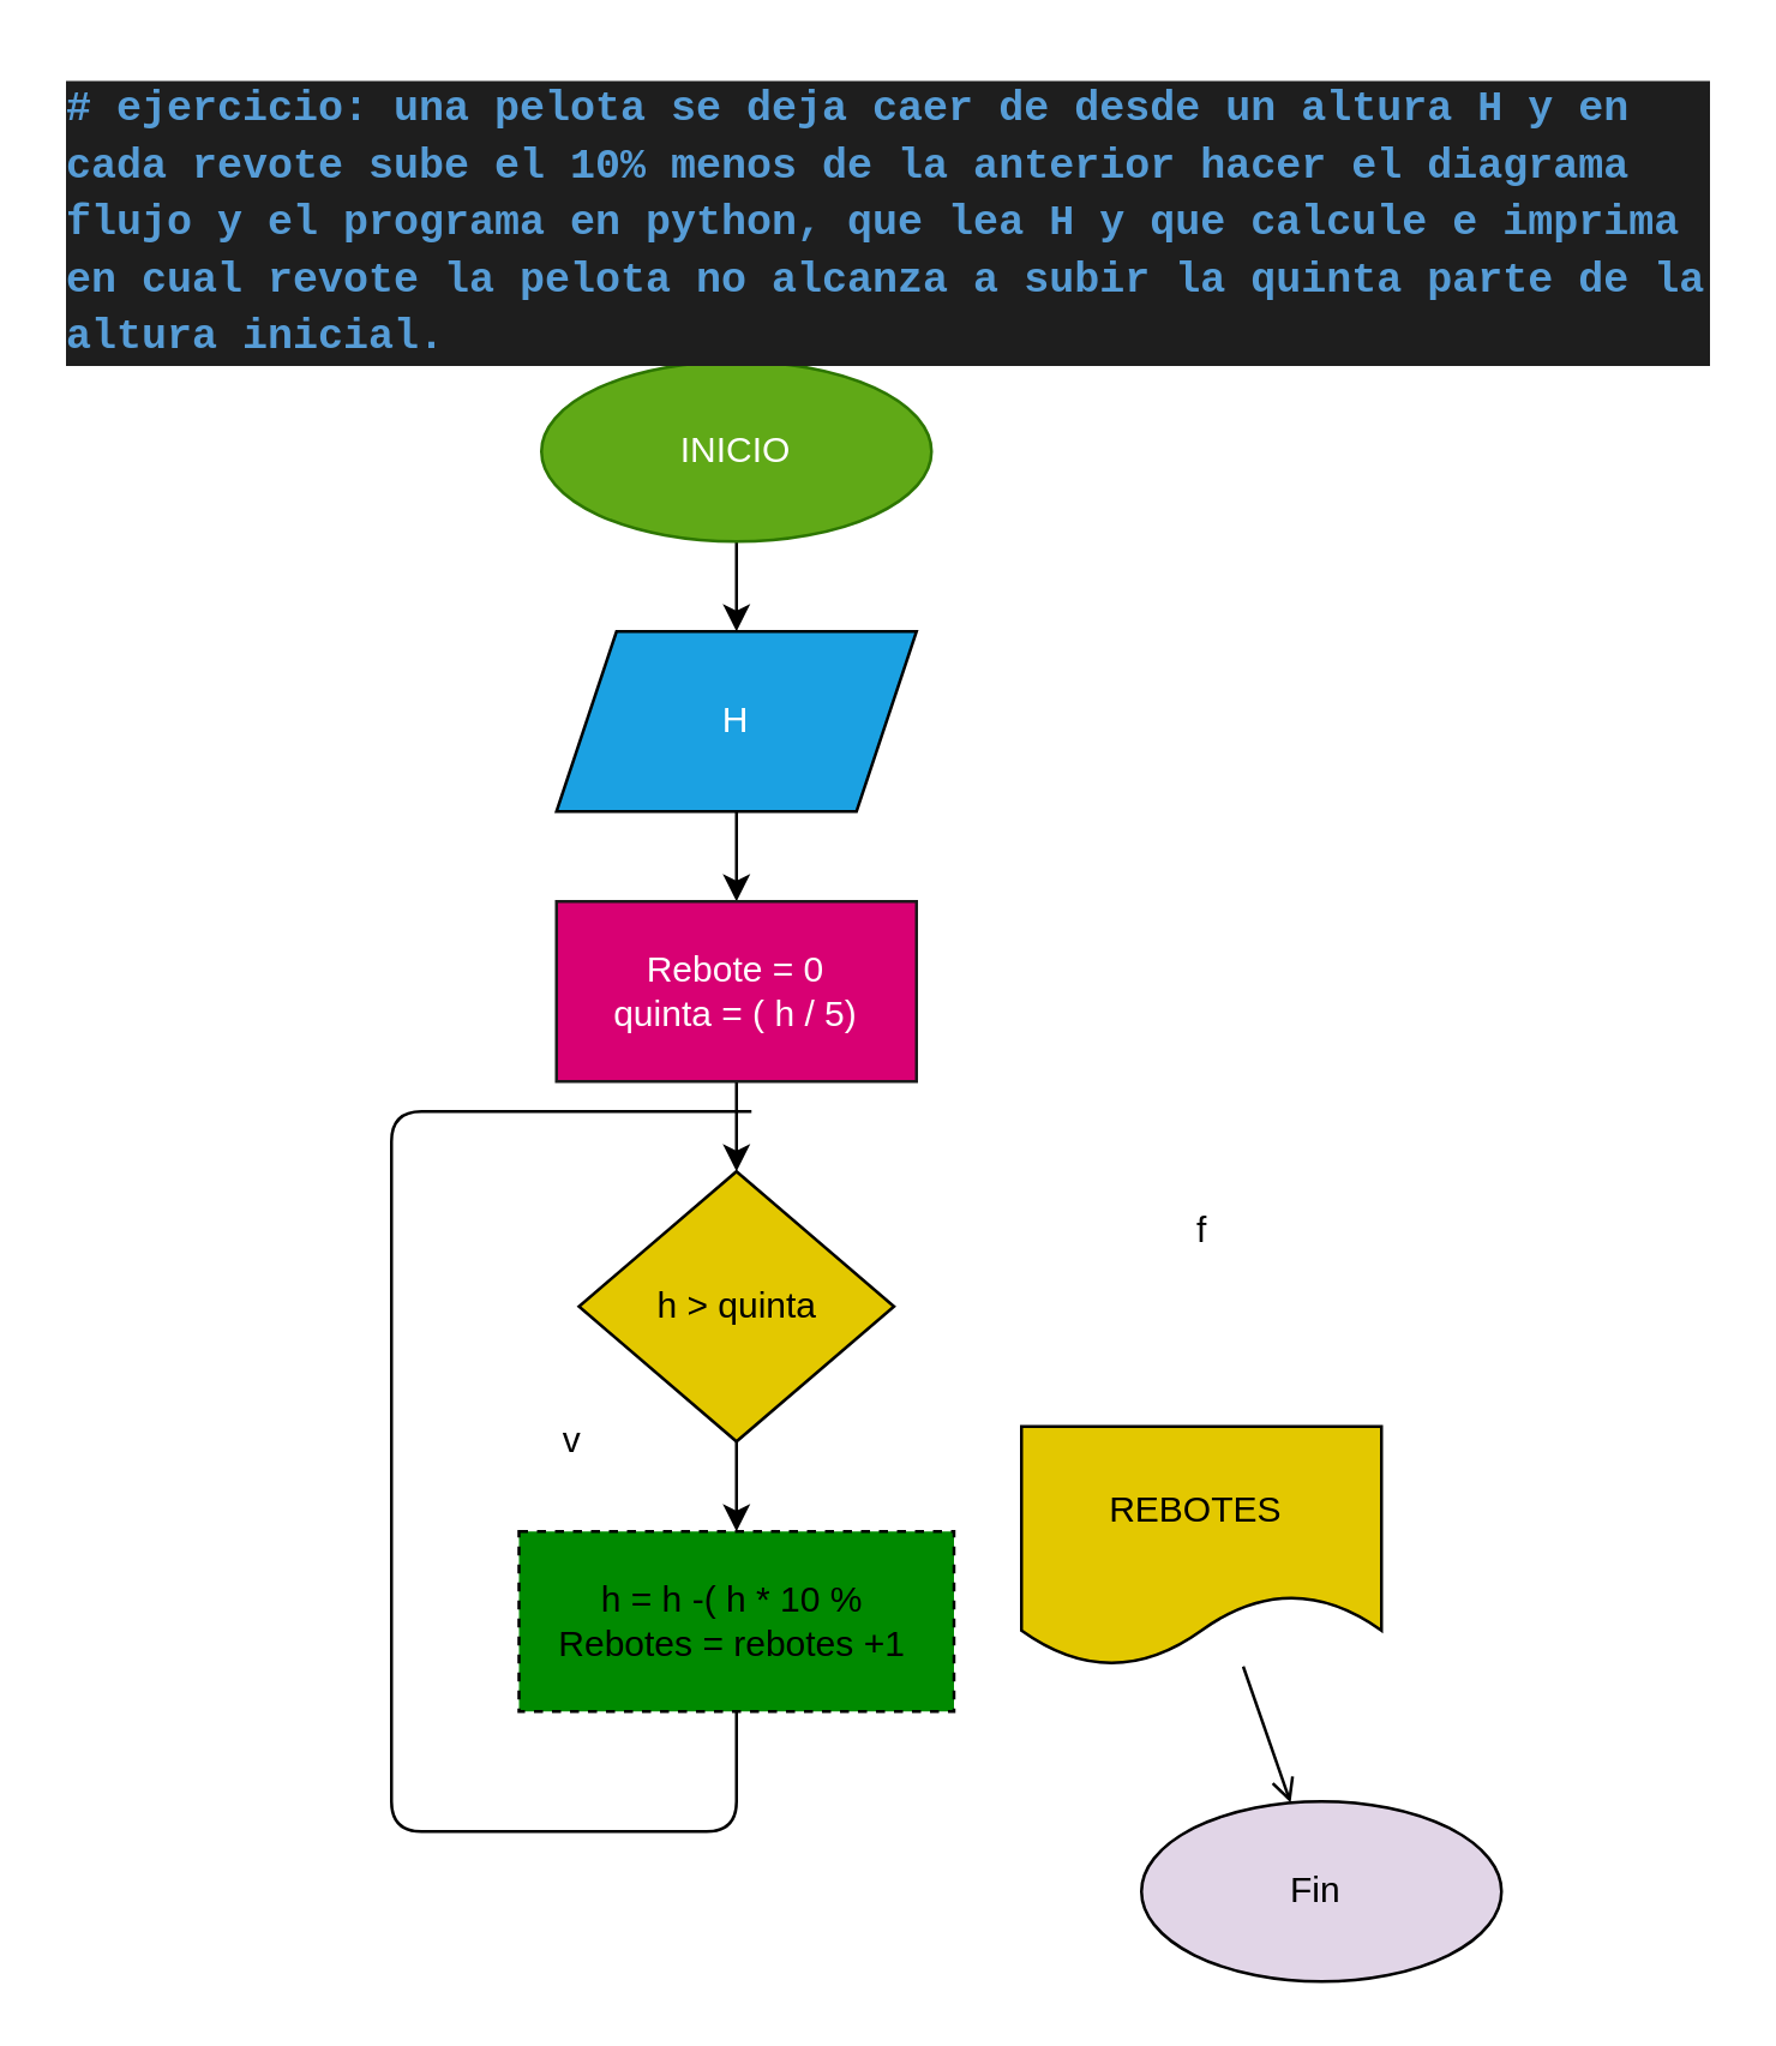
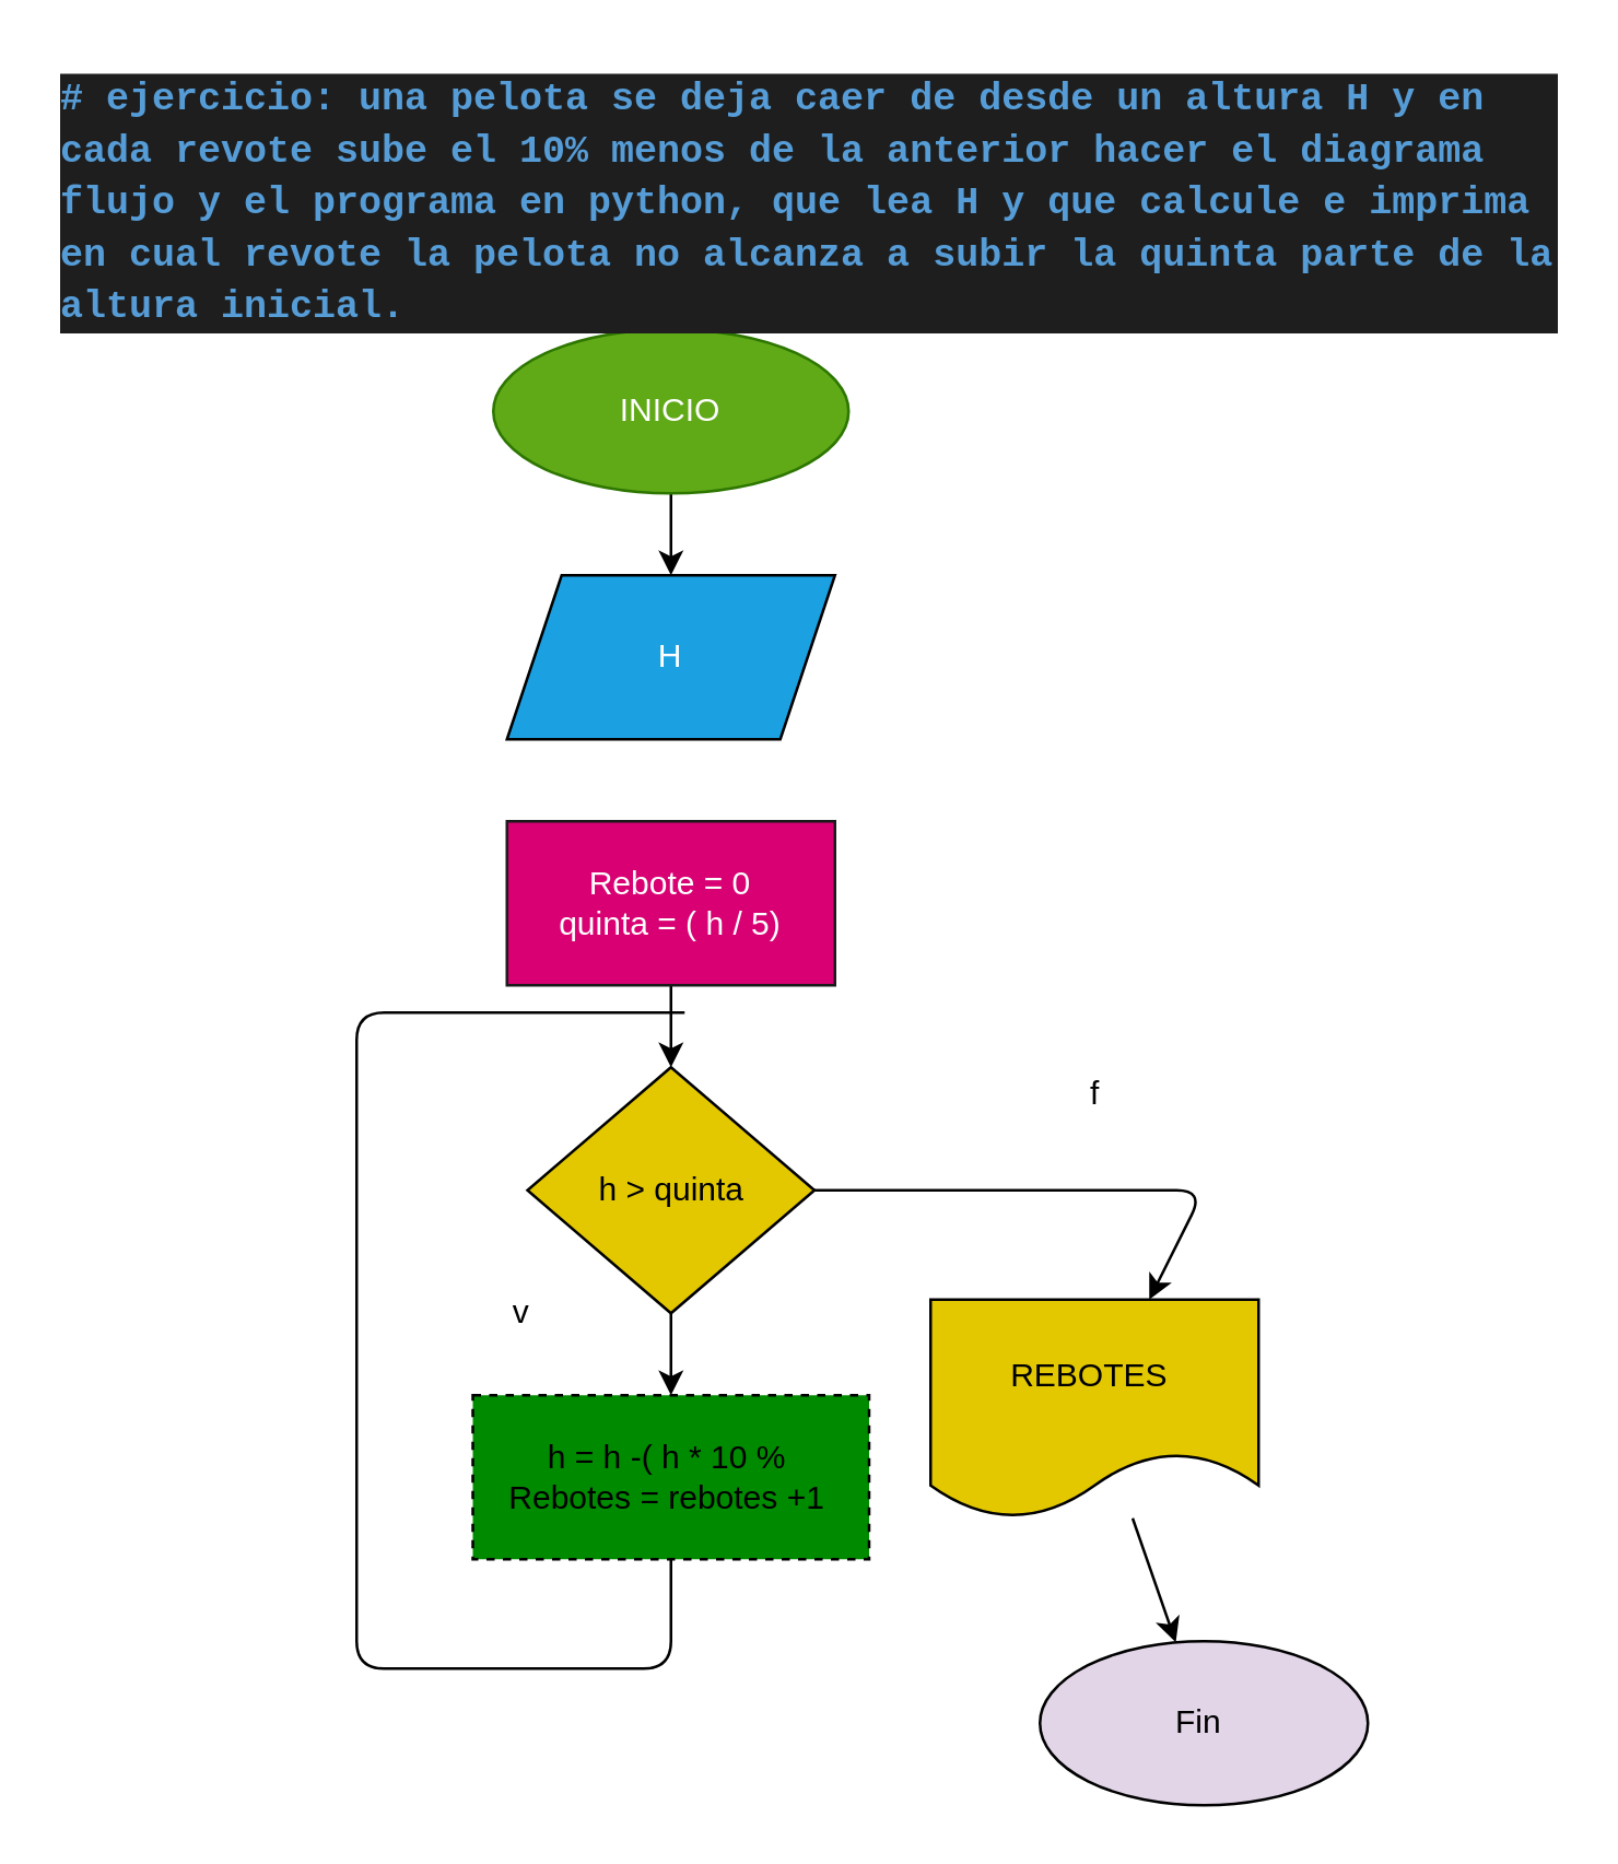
- <mxCell id="4" value="" style="edgeStyle=none;html=1;" edge="1" parent="1" source="5" target="8"><mxGeometry relative="1" as="geometry" /></mxCell>
- <mxCell id="16" value="f" style="text;html=1;align=center;verticalAlign=middle;resizable=0;points=[];autosize=1;strokeColor=none;fillColor=none;" vertex="1" parent="1"><mxGeometry x="390" y="400" width="20" height="20" as="geometry" /></mxCell>
+ <mxCell id="16" value="f" style="text;html=1;align=center;verticalAlign=middle;resizable=0;points=[];autosize=1;strokeColor=none;fillColor=none;" vertex="1" parent="1"><mxGeometry x="390" y="390" width="20" height="20" as="geometry" /></mxCell>
+ <mxCell id="10" value="" style="edgeStyle=none;html=1;" edge="1" parent="1" source="11" target="14"><mxGeometry relative="1" as="geometry"><Array as="points"><mxPoint x="440" y="435" /></Array></mxGeometry></mxCell>
- <mxCell id="13" value="" style="edgeStyle=none;html=1;endArrow=open;" edge="1" parent="1" source="14" target="15"><mxGeometry relative="1" as="geometry" /></mxCell>
+ <mxCell id="13" value="" style="edgeStyle=none;html=1;" edge="1" parent="1" source="14" target="15"><mxGeometry relative="1" as="geometry" /></mxCell>
